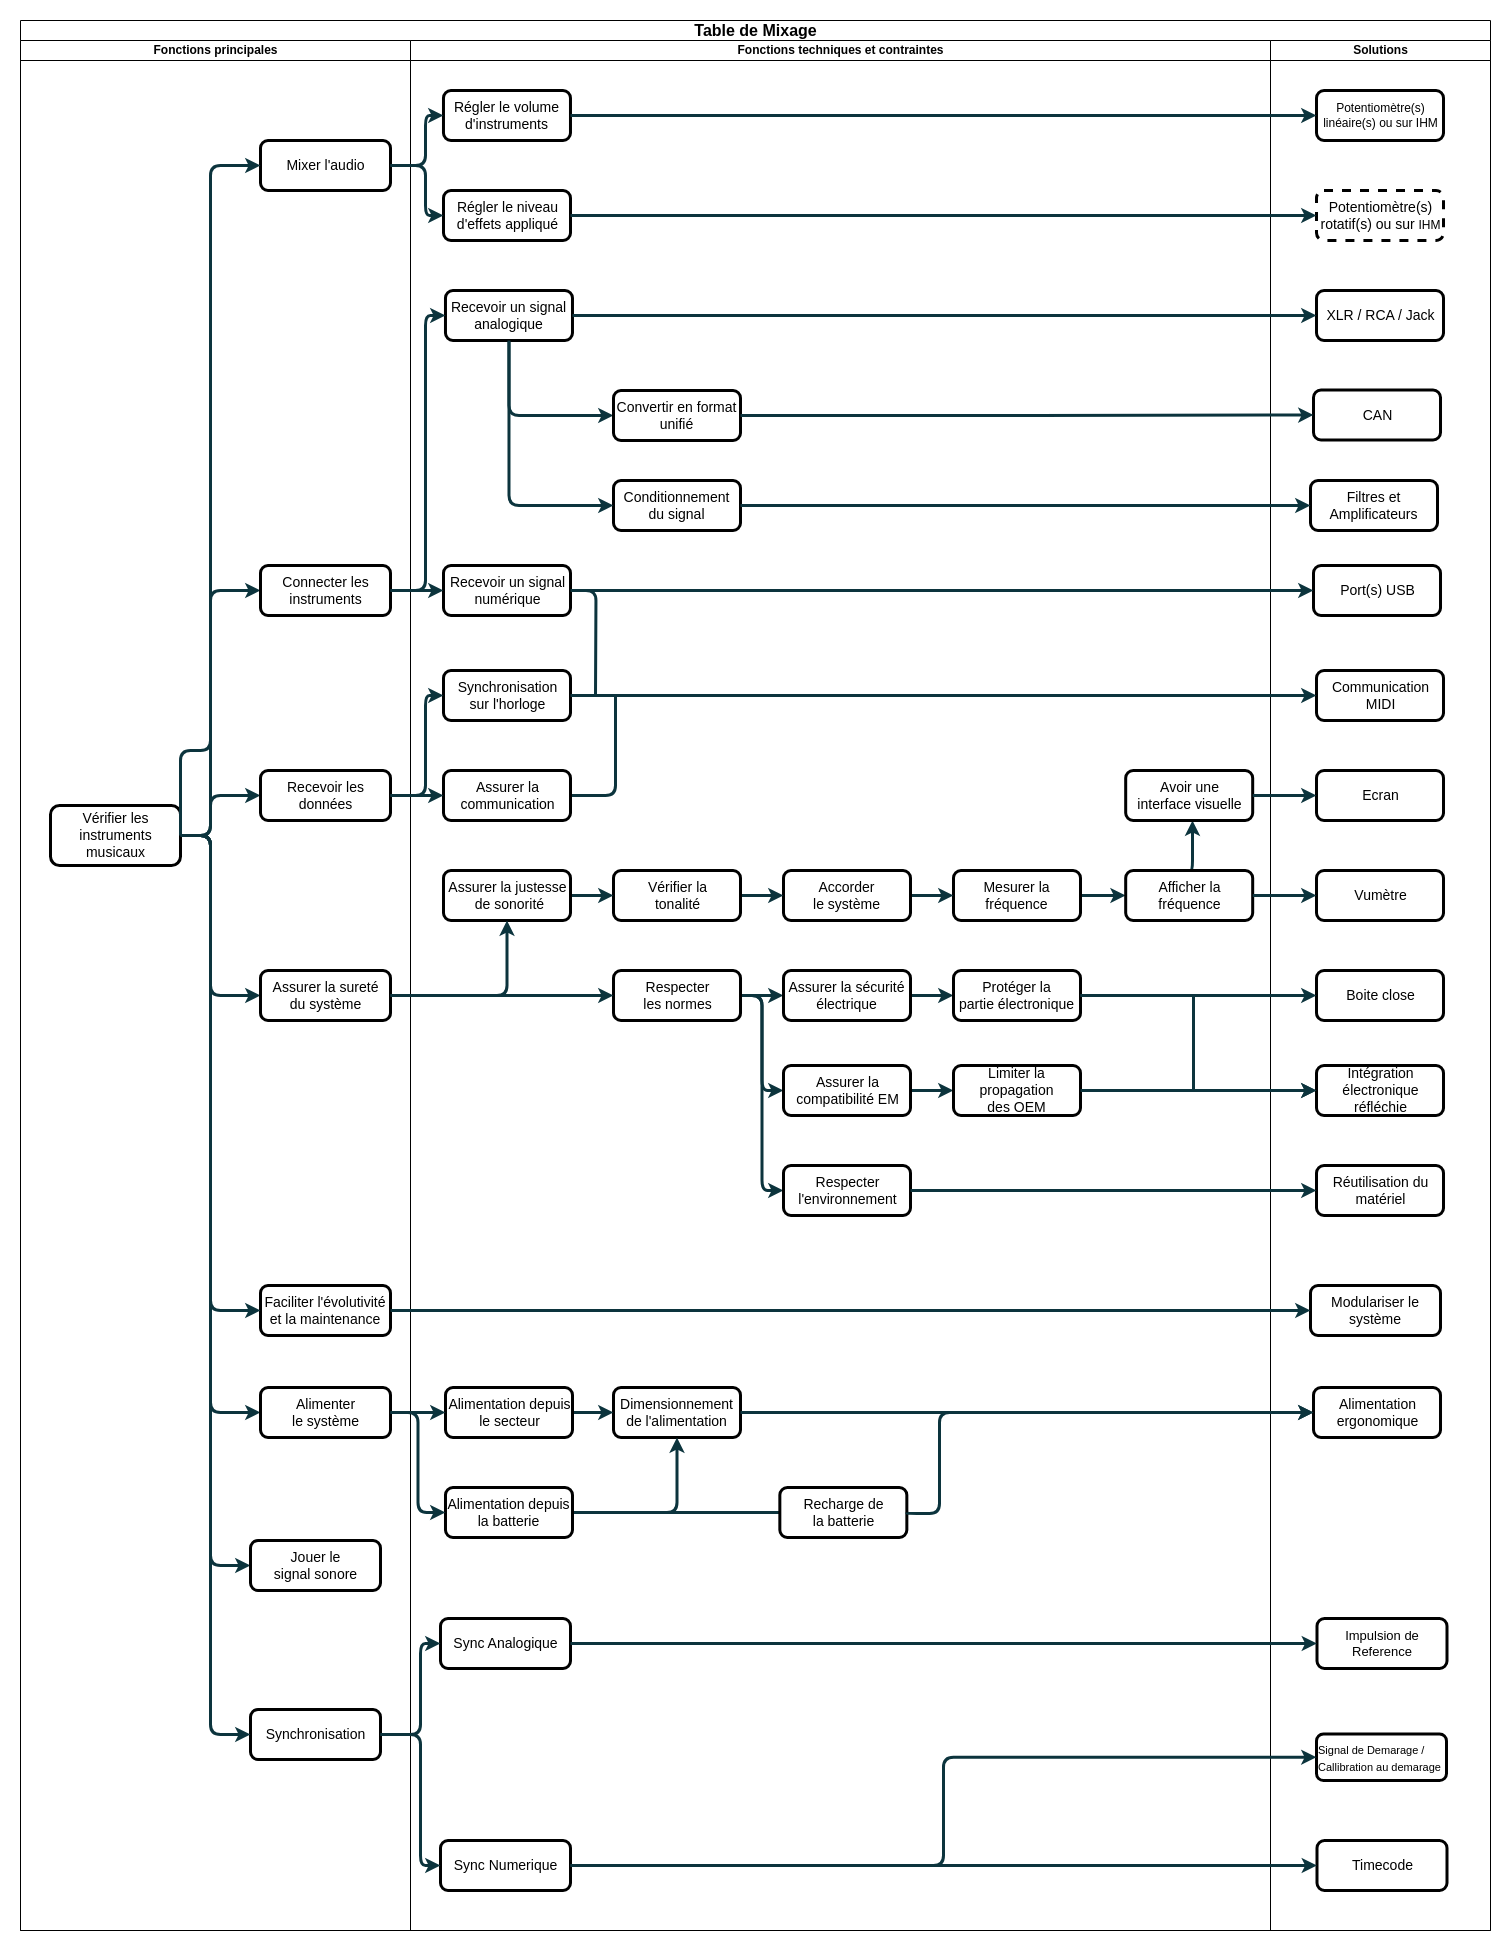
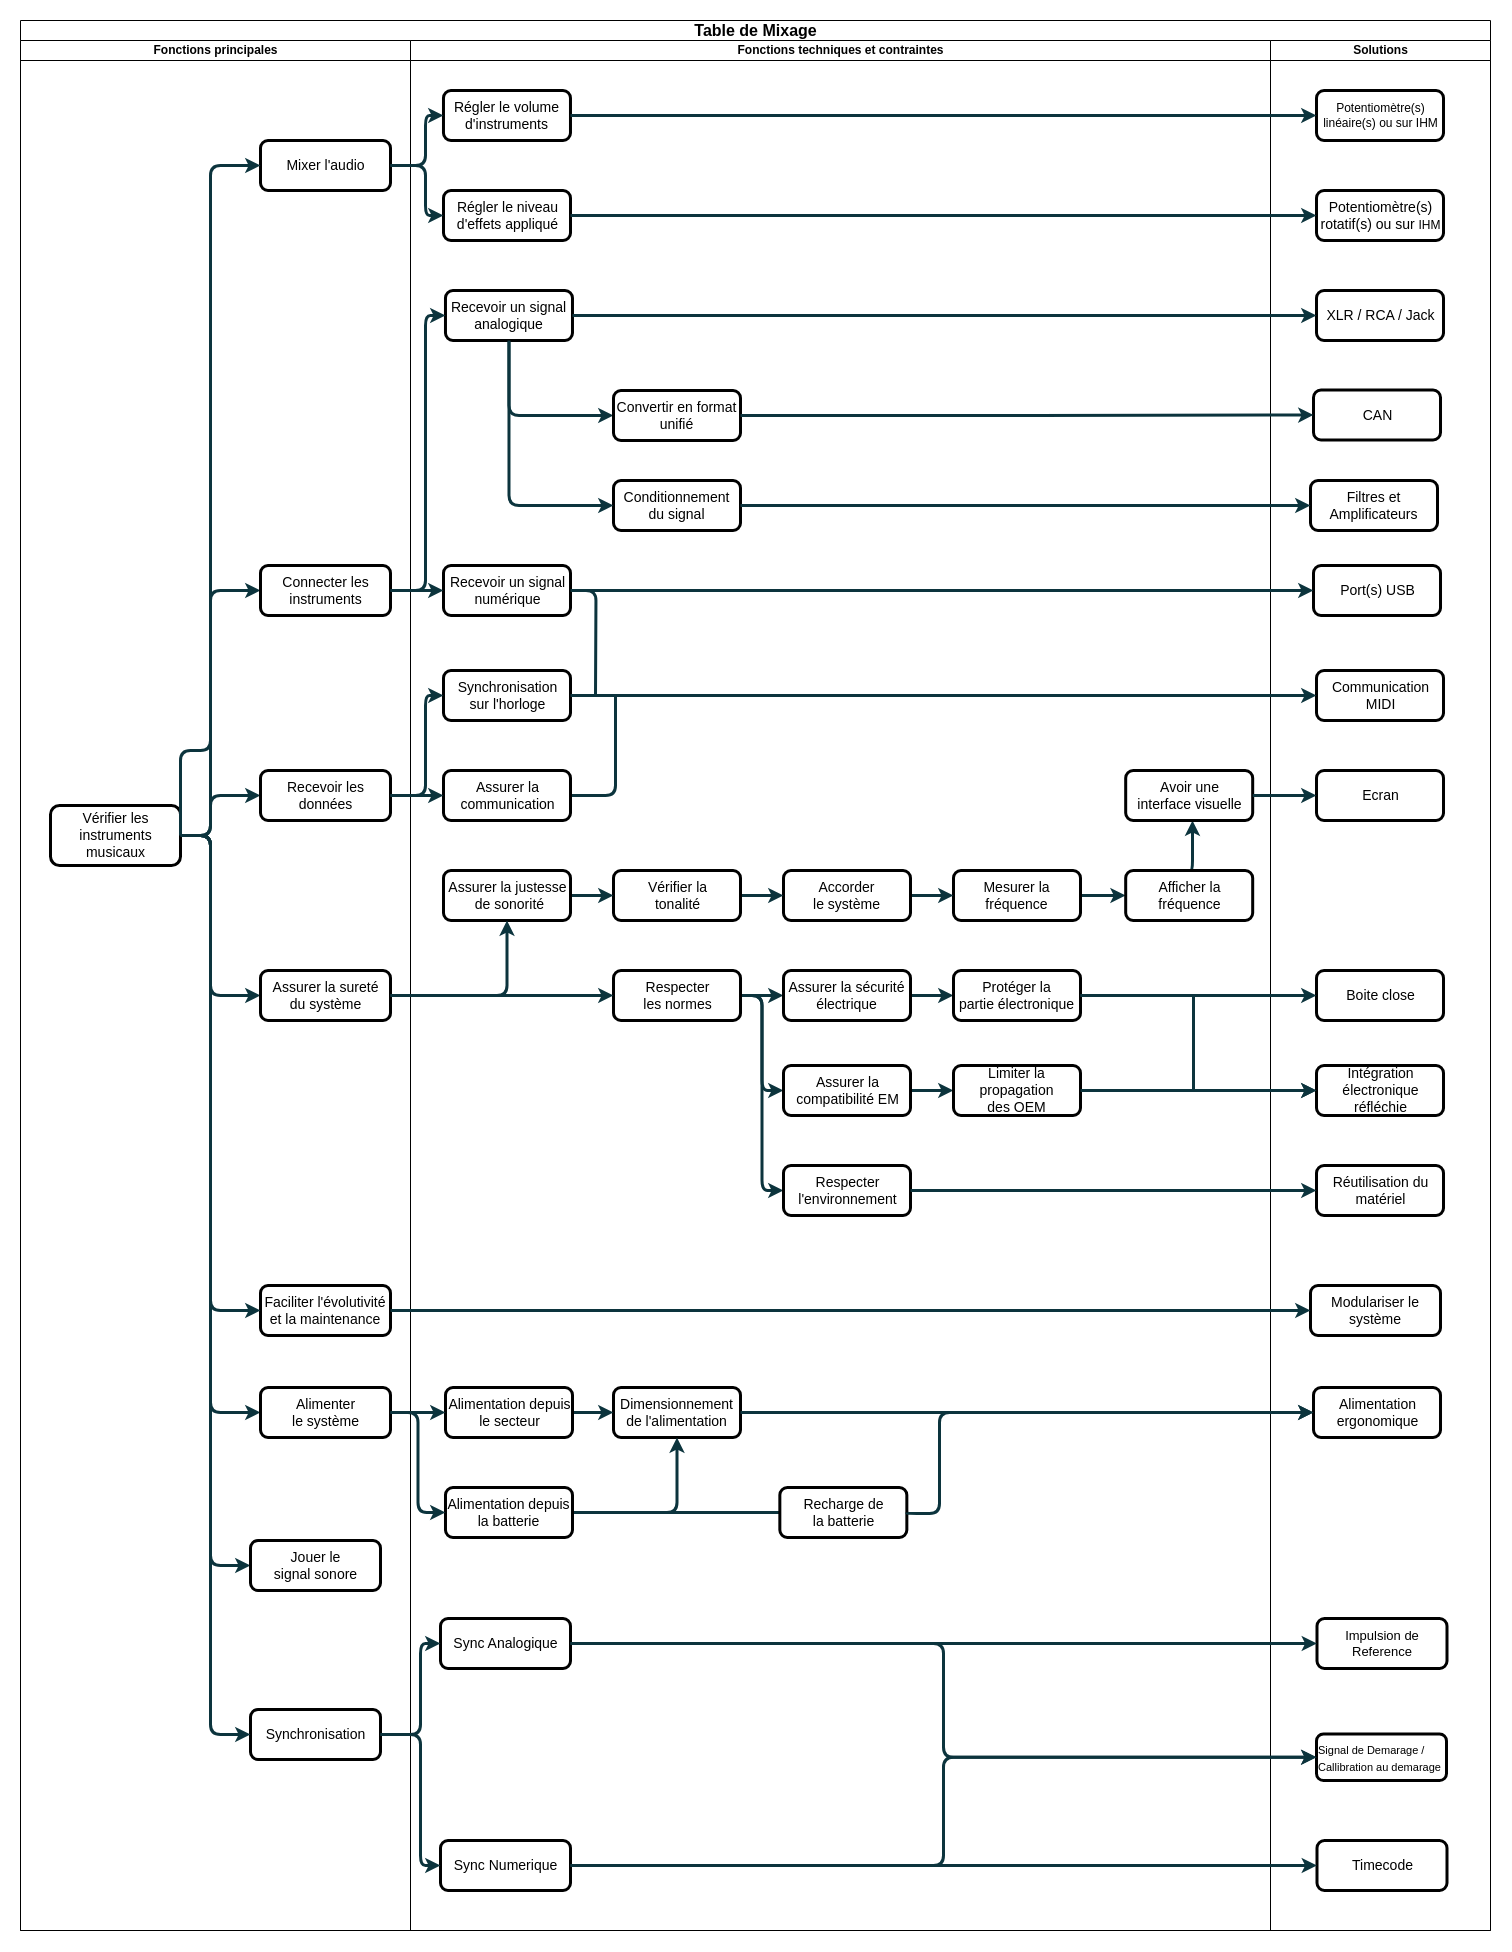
- <mxCell id="73" value="Potentiomètre(s)&lt;br&gt;rotatif(s) ou sur&amp;nbsp;&lt;span style=&quot;font-size: 12px; text-wrap-mode: wrap; background-color: rgb(255, 255, 255);&quot;&gt;IHM&lt;/span&gt;" style="rounded=1;fillColor=default;strokeColor=default;strokeWidth=3;fontFamily=Helvetica;html=1;gradientColor=none;fontSize=14;fontColor=default;shadow=0;glass=0;align=center;verticalAlign=middle;dashed=1;" parent="66" vertex="1"><mxGeometry x="46.005" y="150" width="127" height="50" as="geometry" /></mxCell>
+ <mxCell id="73" value="Potentiomètre(s)&lt;br&gt;rotatif(s) ou sur&amp;nbsp;&lt;span style=&quot;font-size: 12px; text-wrap-mode: wrap; background-color: rgb(255, 255, 255);&quot;&gt;IHM&lt;/span&gt;" style="rounded=1;fillColor=default;strokeColor=default;strokeWidth=3;fontFamily=Helvetica;html=1;gradientColor=none;fontSize=14;fontColor=default;shadow=0;glass=0;align=center;verticalAlign=middle;" parent="66" vertex="1"><mxGeometry x="46.005" y="150" width="127" height="50" as="geometry" /></mxCell>
- <mxCell id="101" style="edgeStyle=orthogonalEdgeStyle;rounded=1;orthogonalLoop=1;jettySize=auto;html=1;exitX=1;exitY=0.5;exitDx=0;exitDy=0;strokeColor=#0C343D;strokeWidth=3;align=center;verticalAlign=middle;fontFamily=Helvetica;fontSize=11;fontColor=default;labelBackgroundColor=default;elbow=horizontal;startArrow=none;startFill=0;endArrow=classic;entryX=0;entryY=0.5;entryDx=0;entryDy=0;" parent="2" source="37" target="72" edge="1"><mxGeometry relative="1" as="geometry"><mxPoint x="1283" y="875" as="targetPoint" /></mxGeometry></mxCell>
- <mxCell id="72" value="Vumètre" style="rounded=1;fillColor=default;strokeColor=default;strokeWidth=3;fontFamily=Helvetica;html=1;gradientColor=none;fontSize=14;fontColor=default;shadow=0;glass=0;align=center;verticalAlign=middle;" parent="66" vertex="1"><mxGeometry x="46.005" y="830" width="127" height="50" as="geometry" /></mxCell>
+ <mxCell id="114" style="edgeStyle=orthogonalEdgeStyle;rounded=1;orthogonalLoop=1;jettySize=auto;html=1;exitX=1;exitY=0.5;exitDx=0;exitDy=0;entryX=0;entryY=0.5;entryDx=0;entryDy=0;strokeColor=#0C343D;strokeWidth=3;align=center;verticalAlign=middle;fontFamily=Helvetica;fontSize=11;fontColor=default;labelBackgroundColor=default;elbow=horizontal;startArrow=none;startFill=0;endArrow=classic;" edge="1" parent="2" source="64" target="83"><mxGeometry relative="1" as="geometry"><mxPoint x="562" y="1502" as="sourcePoint" /><mxPoint x="666" y="1427" as="targetPoint" /></mxGeometry></mxCell>
